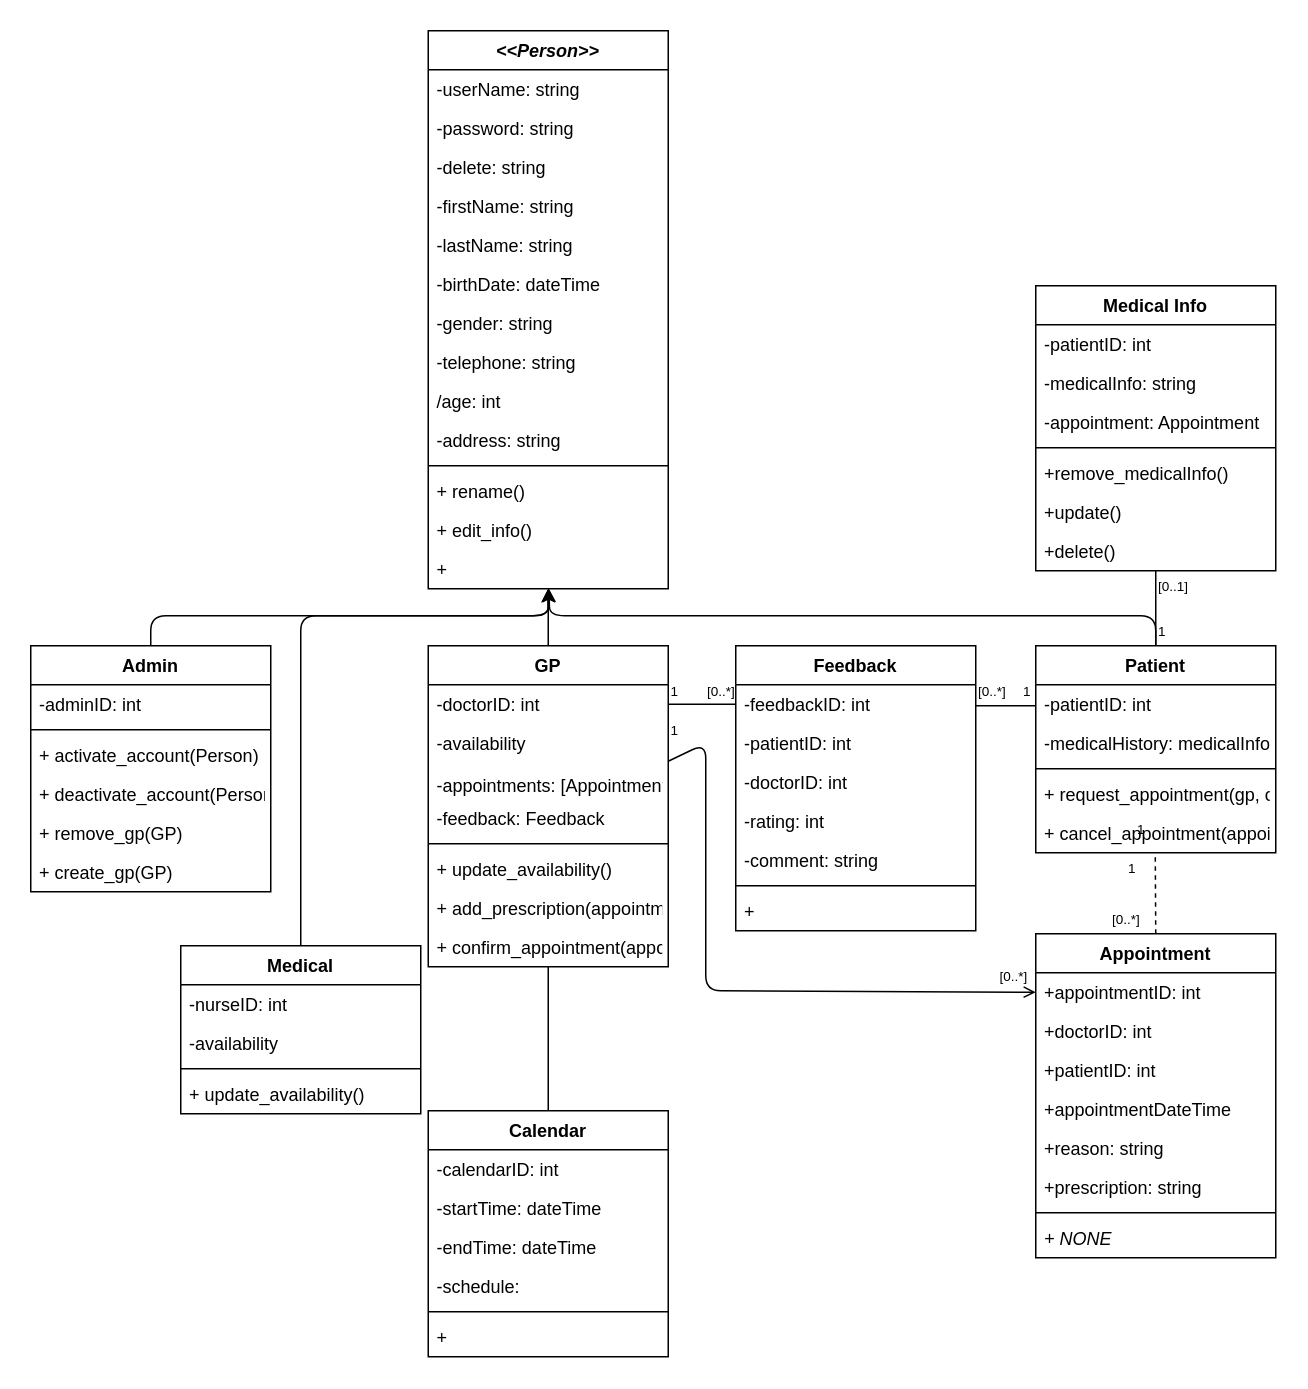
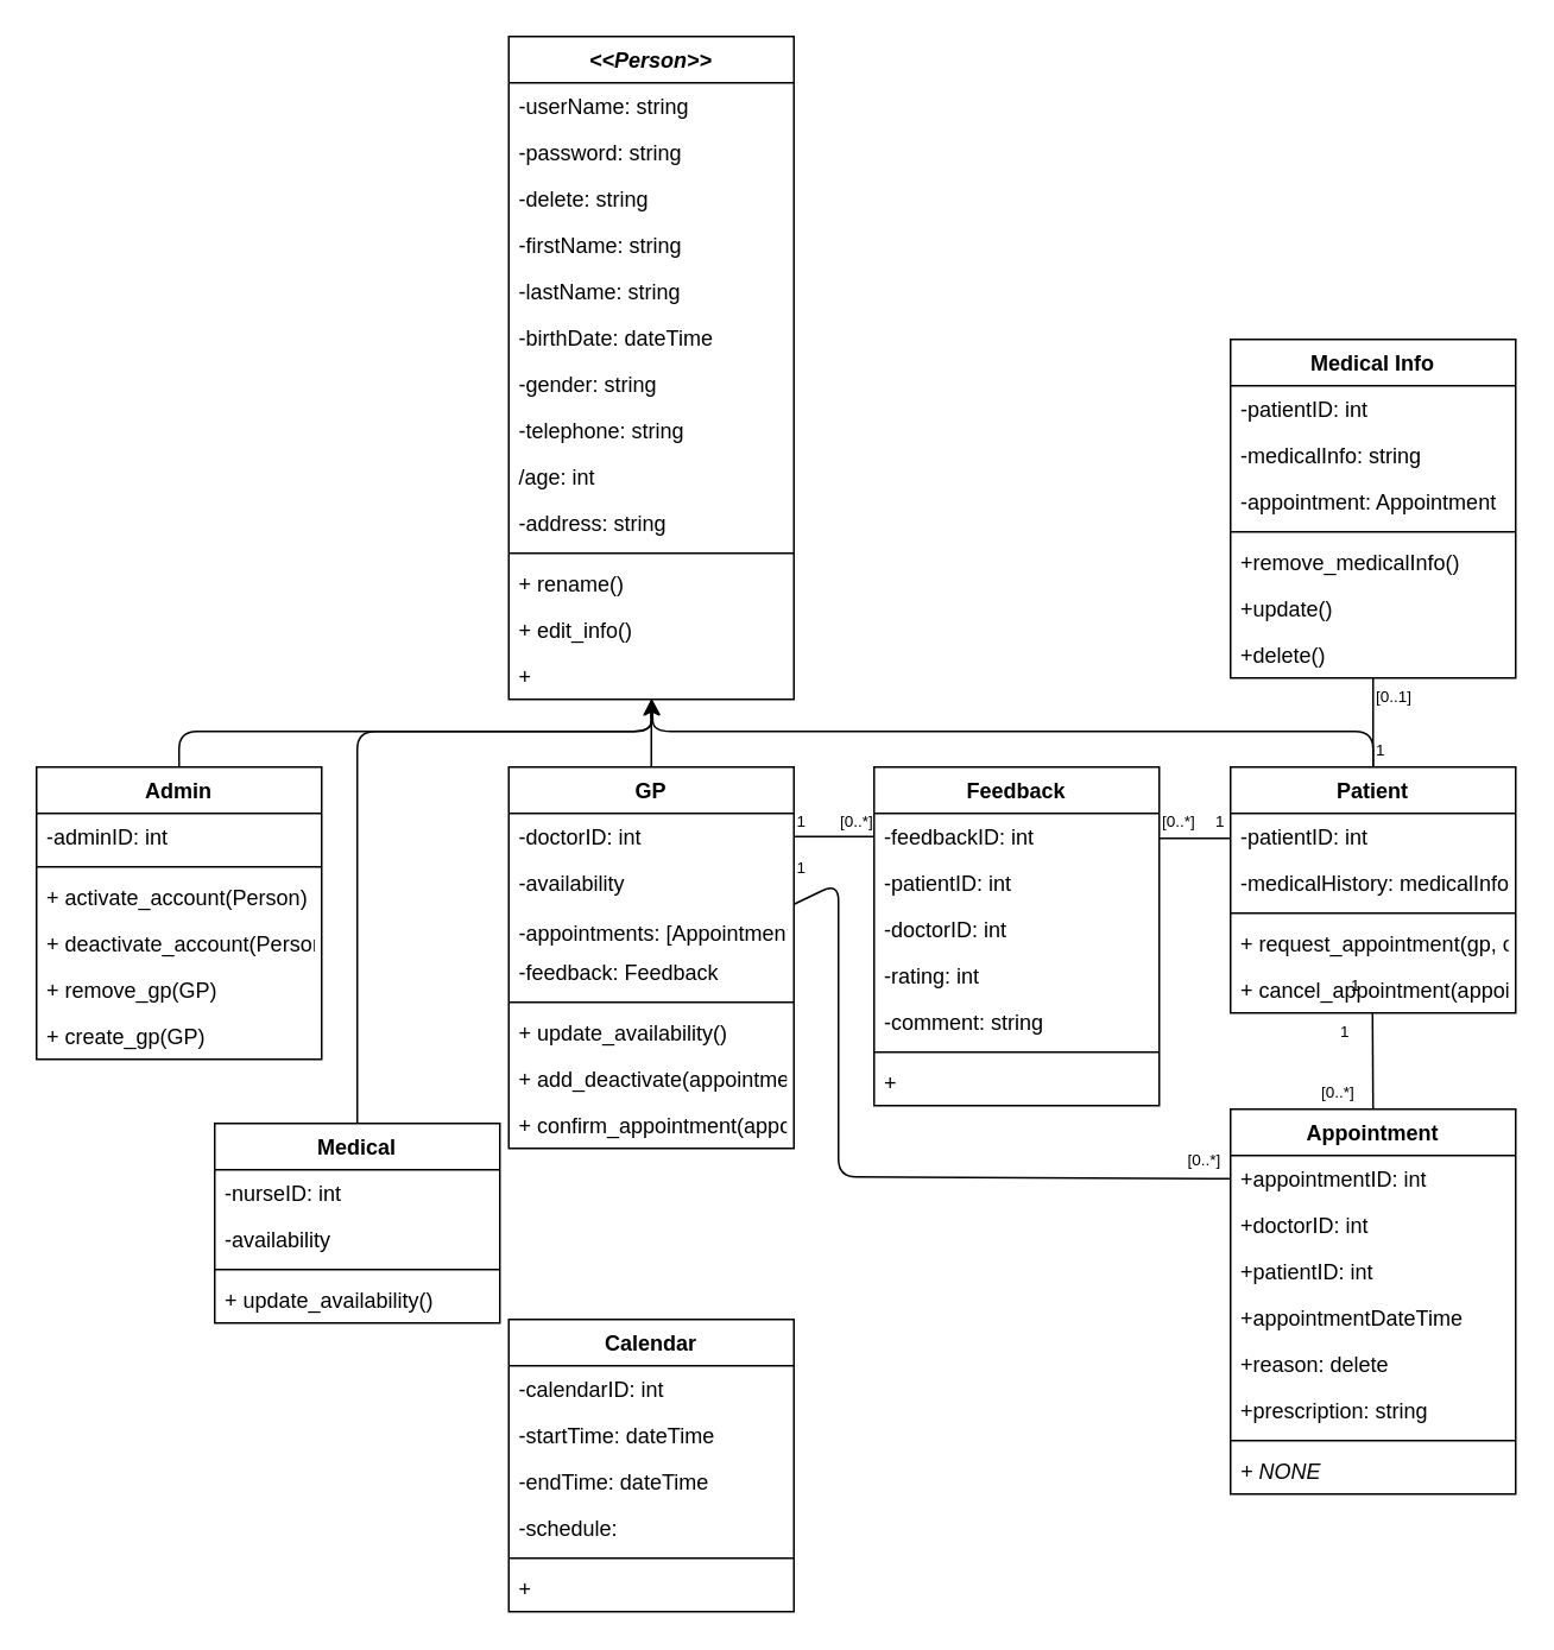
- <mxCell id="57" value="" style="endArrow=none;html=1;exitX=0.5;exitY=0;exitDx=0;exitDy=0;entryX=0.498;entryY=1.012;entryDx=0;entryDy=0;entryPerimeter=0;dashed=1;" parent="1" source="45" target="37" edge="1"><mxGeometry width="50" height="50" relative="1" as="geometry"><mxPoint x="500" y="552" as="sourcePoint" /><mxPoint x="770" y="594" as="targetPoint" /></mxGeometry></mxCell>
+ <mxCell id="57" value="" style="endArrow=none;html=1;exitX=0.5;exitY=0;exitDx=0;exitDy=0;entryX=0.498;entryY=1.012;entryDx=0;entryDy=0;entryPerimeter=0;" parent="1" source="45" target="37" edge="1"><mxGeometry width="50" height="50" relative="1" as="geometry"><mxPoint x="500" y="552" as="sourcePoint" /><mxPoint x="770" y="594" as="targetPoint" /></mxGeometry></mxCell>
- <mxCell id="30" value="+ add_prescription(appointment)" style="text;strokeColor=none;fillColor=none;align=left;verticalAlign=top;spacingLeft=4;spacingRight=4;overflow=hidden;rotatable=0;points=[[0,0.5],[1,0.5]];portConstraint=eastwest;" parent="24" vertex="1"><mxGeometry y="162" width="160" height="26" as="geometry" /></mxCell>
+ <mxCell id="30" value="+ add_deactivate(appointment)" style="text;strokeColor=none;fillColor=none;align=left;verticalAlign=top;spacingLeft=4;spacingRight=4;overflow=hidden;rotatable=0;points=[[0,0.5],[1,0.5]];portConstraint=eastwest;" parent="24" vertex="1"><mxGeometry y="162" width="160" height="26" as="geometry" /></mxCell>
- <mxCell id="75" value="" style="endArrow=open;html=1;entryX=0;entryY=0.5;entryDx=0;entryDy=0;exitX=1;exitY=0.5;exitDx=0;exitDy=0;" parent="1" source="26" target="46" edge="1"><mxGeometry width="50" height="50" relative="1" as="geometry"><mxPoint x="450" y="640" as="sourcePoint" /><mxPoint x="520" y="610" as="targetPoint" /><Array as="points"><mxPoint x="470" y="495" /><mxPoint x="470" y="660" /></Array></mxGeometry></mxCell>
+ <mxCell id="75" value="" style="endArrow=none;html=1;entryX=0;entryY=0.5;entryDx=0;entryDy=0;exitX=1;exitY=0.5;exitDx=0;exitDy=0;" parent="1" source="26" target="46" edge="1"><mxGeometry width="50" height="50" relative="1" as="geometry"><mxPoint x="450" y="640" as="sourcePoint" /><mxPoint x="520" y="610" as="targetPoint" /><Array as="points"><mxPoint x="470" y="495" /><mxPoint x="470" y="660" /></Array></mxGeometry></mxCell>
- <mxCell id="60" value="" style="endArrow=none;html=1;exitX=0.5;exitY=0;exitDx=0;exitDy=0;entryX=0.5;entryY=1;entryDx=0;entryDy=0;" parent="1" source="38" target="24" edge="1"><mxGeometry width="50" height="50" relative="1" as="geometry"><mxPoint x="590" y="580" as="sourcePoint" /><mxPoint x="590" y="526" as="targetPoint" /></mxGeometry></mxCell>
- <mxCell id="50" value="+reason: string" style="text;strokeColor=none;fillColor=none;align=left;verticalAlign=top;spacingLeft=4;spacingRight=4;overflow=hidden;rotatable=0;points=[[0,0.5],[1,0.5]];portConstraint=eastwest;" parent="45" vertex="1"><mxGeometry y="130" width="160" height="26" as="geometry" /></mxCell>
+ <mxCell id="50" value="+reason: delete" style="text;strokeColor=none;fillColor=none;align=left;verticalAlign=top;spacingLeft=4;spacingRight=4;overflow=hidden;rotatable=0;points=[[0,0.5],[1,0.5]];portConstraint=eastwest;" parent="45" vertex="1"><mxGeometry y="130" width="160" height="26" as="geometry" /></mxCell>
